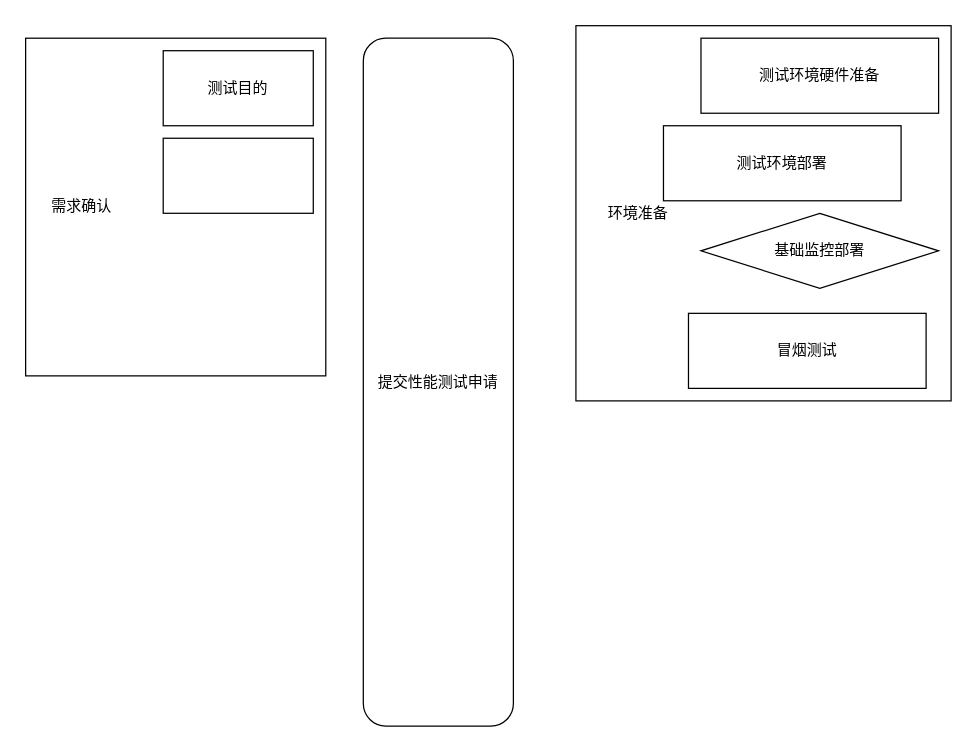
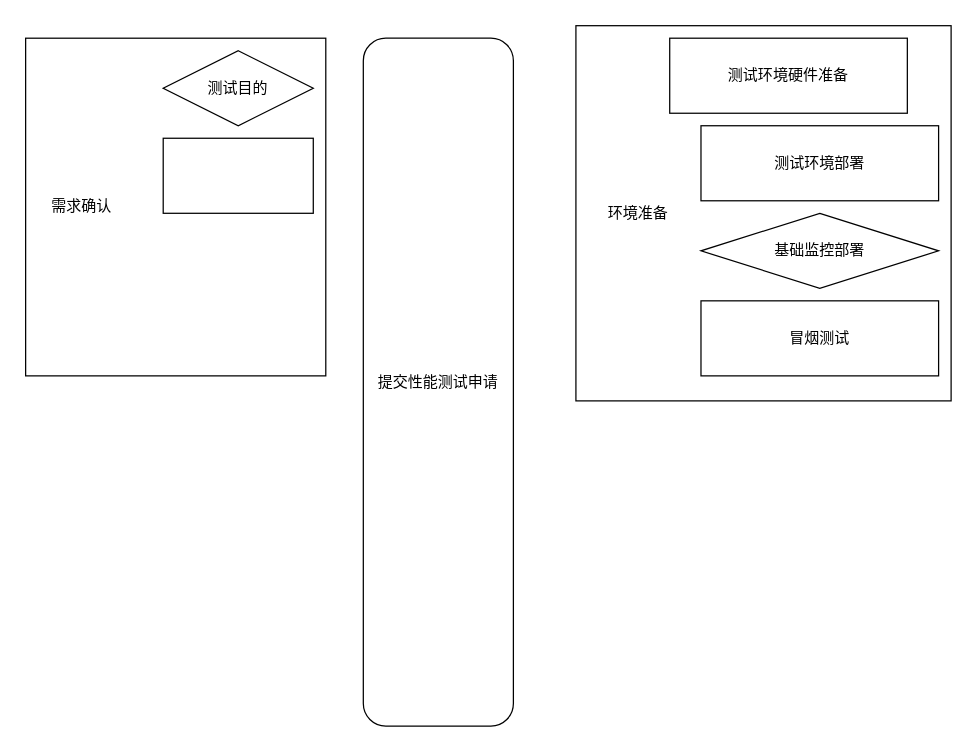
- <mxCell id="4" value="测试环境硬件准备" style="rounded=0;whiteSpace=wrap;html=1;" vertex="1" parent="1"><mxGeometry x="560" y="30" width="190" height="60" as="geometry" /></mxCell>
+ <mxCell id="4" value="测试环境硬件准备" style="rounded=0;whiteSpace=wrap;html=1;" vertex="1" parent="1"><mxGeometry x="535" y="30" width="190" height="60" as="geometry" /></mxCell>
- <mxCell id="9" value="测试目的" style="rounded=0;whiteSpace=wrap;html=1;" vertex="1" parent="1"><mxGeometry x="130" y="40" width="120" height="60" as="geometry" /></mxCell>
+ <mxCell id="9" value="测试目的" style="rhombus;whiteSpace=wrap;html=1;" vertex="1" parent="1"><mxGeometry x="130" y="40" width="120" height="60" as="geometry" /></mxCell>
- <mxCell id="5" value="测试环境部署" style="rounded=0;whiteSpace=wrap;html=1;" vertex="1" parent="1"><mxGeometry x="530" y="100" width="190" height="60" as="geometry" /></mxCell>
+ <mxCell id="5" value="测试环境部署" style="rounded=0;whiteSpace=wrap;html=1;" vertex="1" parent="1"><mxGeometry x="560" y="100" width="190" height="60" as="geometry" /></mxCell>
- <mxCell id="7" value="冒烟测试" style="rounded=0;whiteSpace=wrap;html=1;" vertex="1" parent="1"><mxGeometry x="550" y="250" width="190" height="60" as="geometry" /></mxCell>
+ <mxCell id="7" value="冒烟测试" style="rounded=0;whiteSpace=wrap;html=1;" vertex="1" parent="1"><mxGeometry x="560" y="240" width="190" height="60" as="geometry" /></mxCell>
